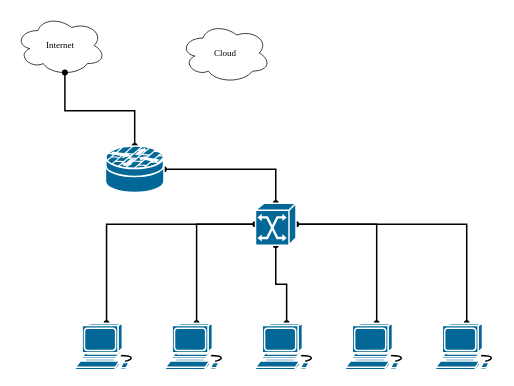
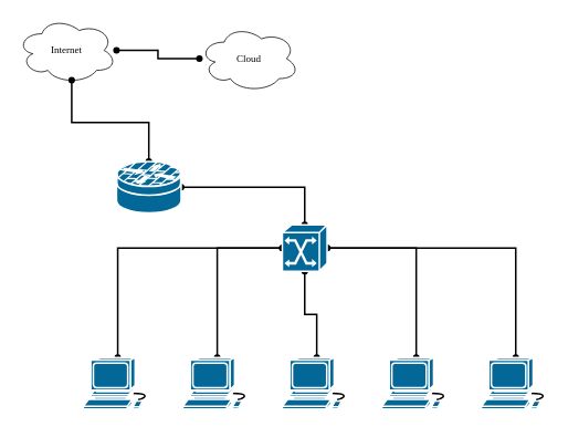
+ <mxCell id="4" style="edgeStyle=orthogonalEdgeStyle;rounded=0;orthogonalLoop=1;jettySize=auto;html=1;startArrow=oval;startFill=1;endArrow=oval;endFill=1;strokeWidth=2;" edge="1" parent="1" source="5" target="3"><mxGeometry relative="1" as="geometry" /></mxCell>
